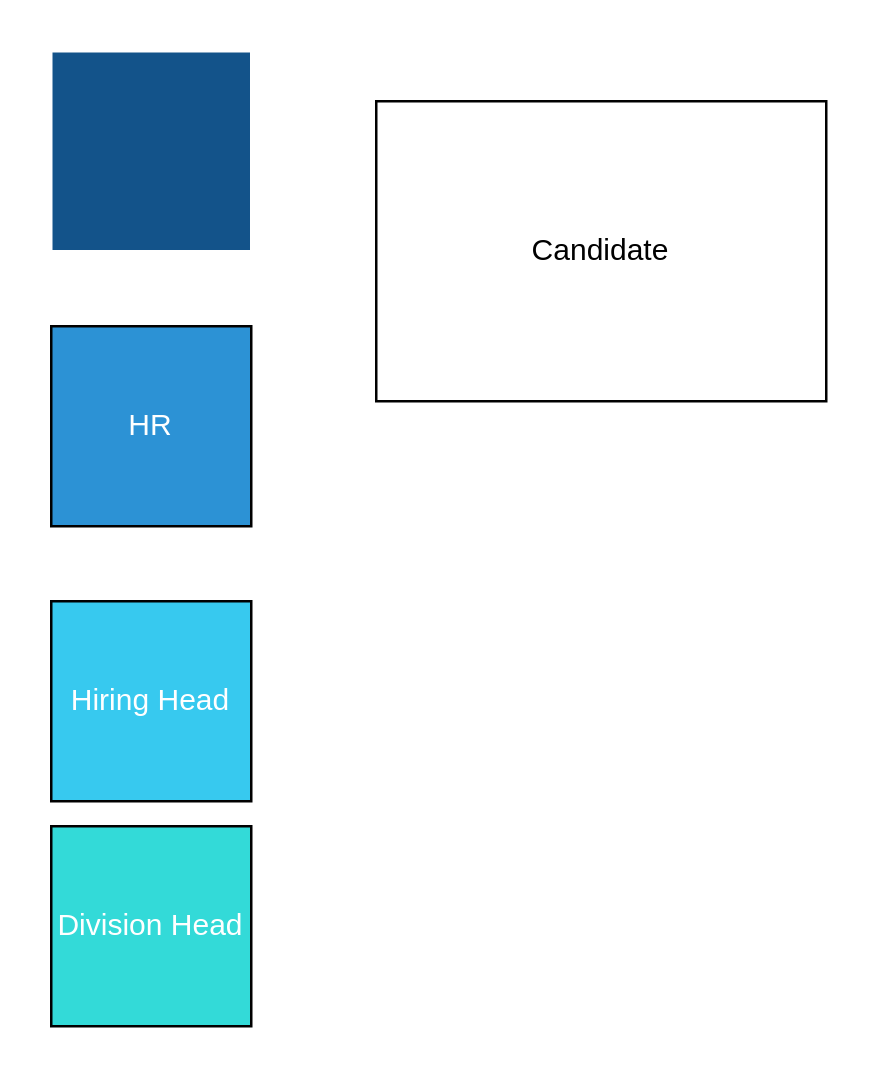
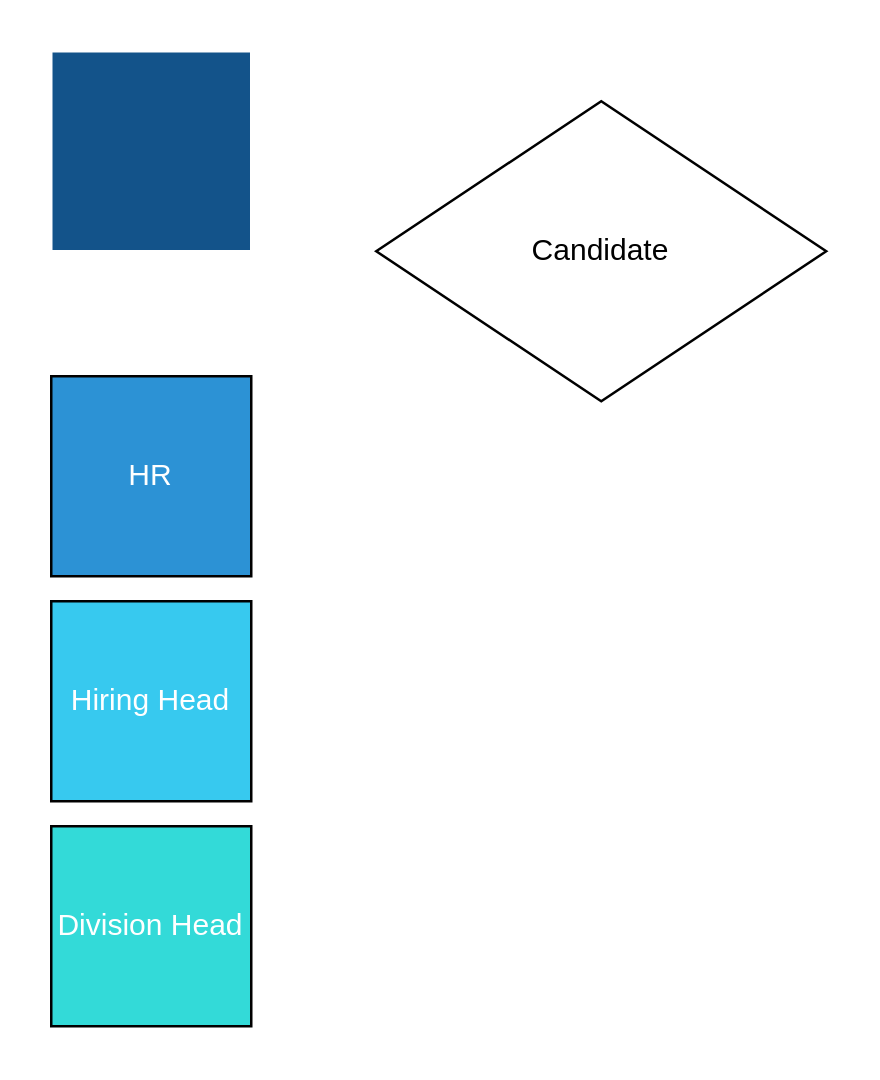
- <mxCell id="6" value="Candidate" style="rounded=0;whiteSpace=wrap;html=1;direction=south;" parent="1" vertex="1"><mxGeometry x="150" y="40" width="180" height="120" as="geometry" /></mxCell>
+ <mxCell id="6" value="Candidate" style="rhombus;whiteSpace=wrap;html=1;direction=south;" parent="1" vertex="1"><mxGeometry x="150" y="40" width="180" height="120" as="geometry" /></mxCell>
- <mxCell id="3" value="&lt;font color=&quot;#ffffff&quot;&gt;HR&lt;/font&gt;" style="whiteSpace=wrap;html=1;aspect=fixed;fillColor=#2c92D5;" parent="1" vertex="1"><mxGeometry x="20" y="130" width="80" height="80" as="geometry" /></mxCell>
+ <mxCell id="3" value="&lt;font color=&quot;#ffffff&quot;&gt;HR&lt;/font&gt;" style="whiteSpace=wrap;html=1;aspect=fixed;fillColor=#2c92D5;" parent="1" vertex="1"><mxGeometry x="20" y="150" width="80" height="80" as="geometry" /></mxCell>
